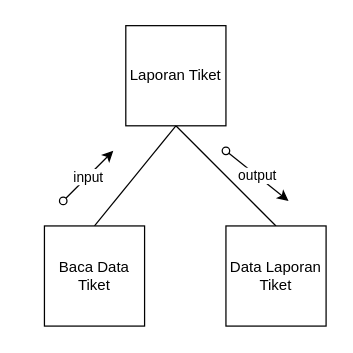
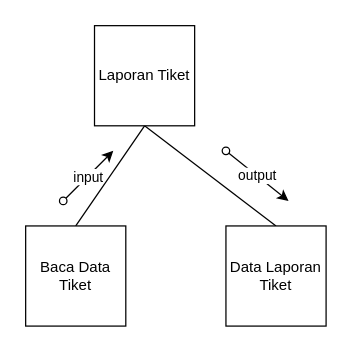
- <mxCell id="3" value="Laporan Tiket" style="whiteSpace=wrap;html=1;aspect=fixed;" parent="1" vertex="1"><mxGeometry x="100" y="20" width="80" height="80" as="geometry" /></mxCell>
+ <mxCell id="3" value="Laporan Tiket" style="whiteSpace=wrap;html=1;aspect=fixed;" parent="1" vertex="1"><mxGeometry x="75" y="20" width="80" height="80" as="geometry" /></mxCell>
- <mxCell id="5" value="Baca Data Tiket" style="whiteSpace=wrap;html=1;aspect=fixed;" parent="1" vertex="1"><mxGeometry x="35" y="180" width="80" height="80" as="geometry" /></mxCell>
+ <mxCell id="5" value="Baca Data Tiket" style="whiteSpace=wrap;html=1;aspect=fixed;" parent="1" vertex="1"><mxGeometry x="20" y="180" width="80" height="80" as="geometry" /></mxCell>
